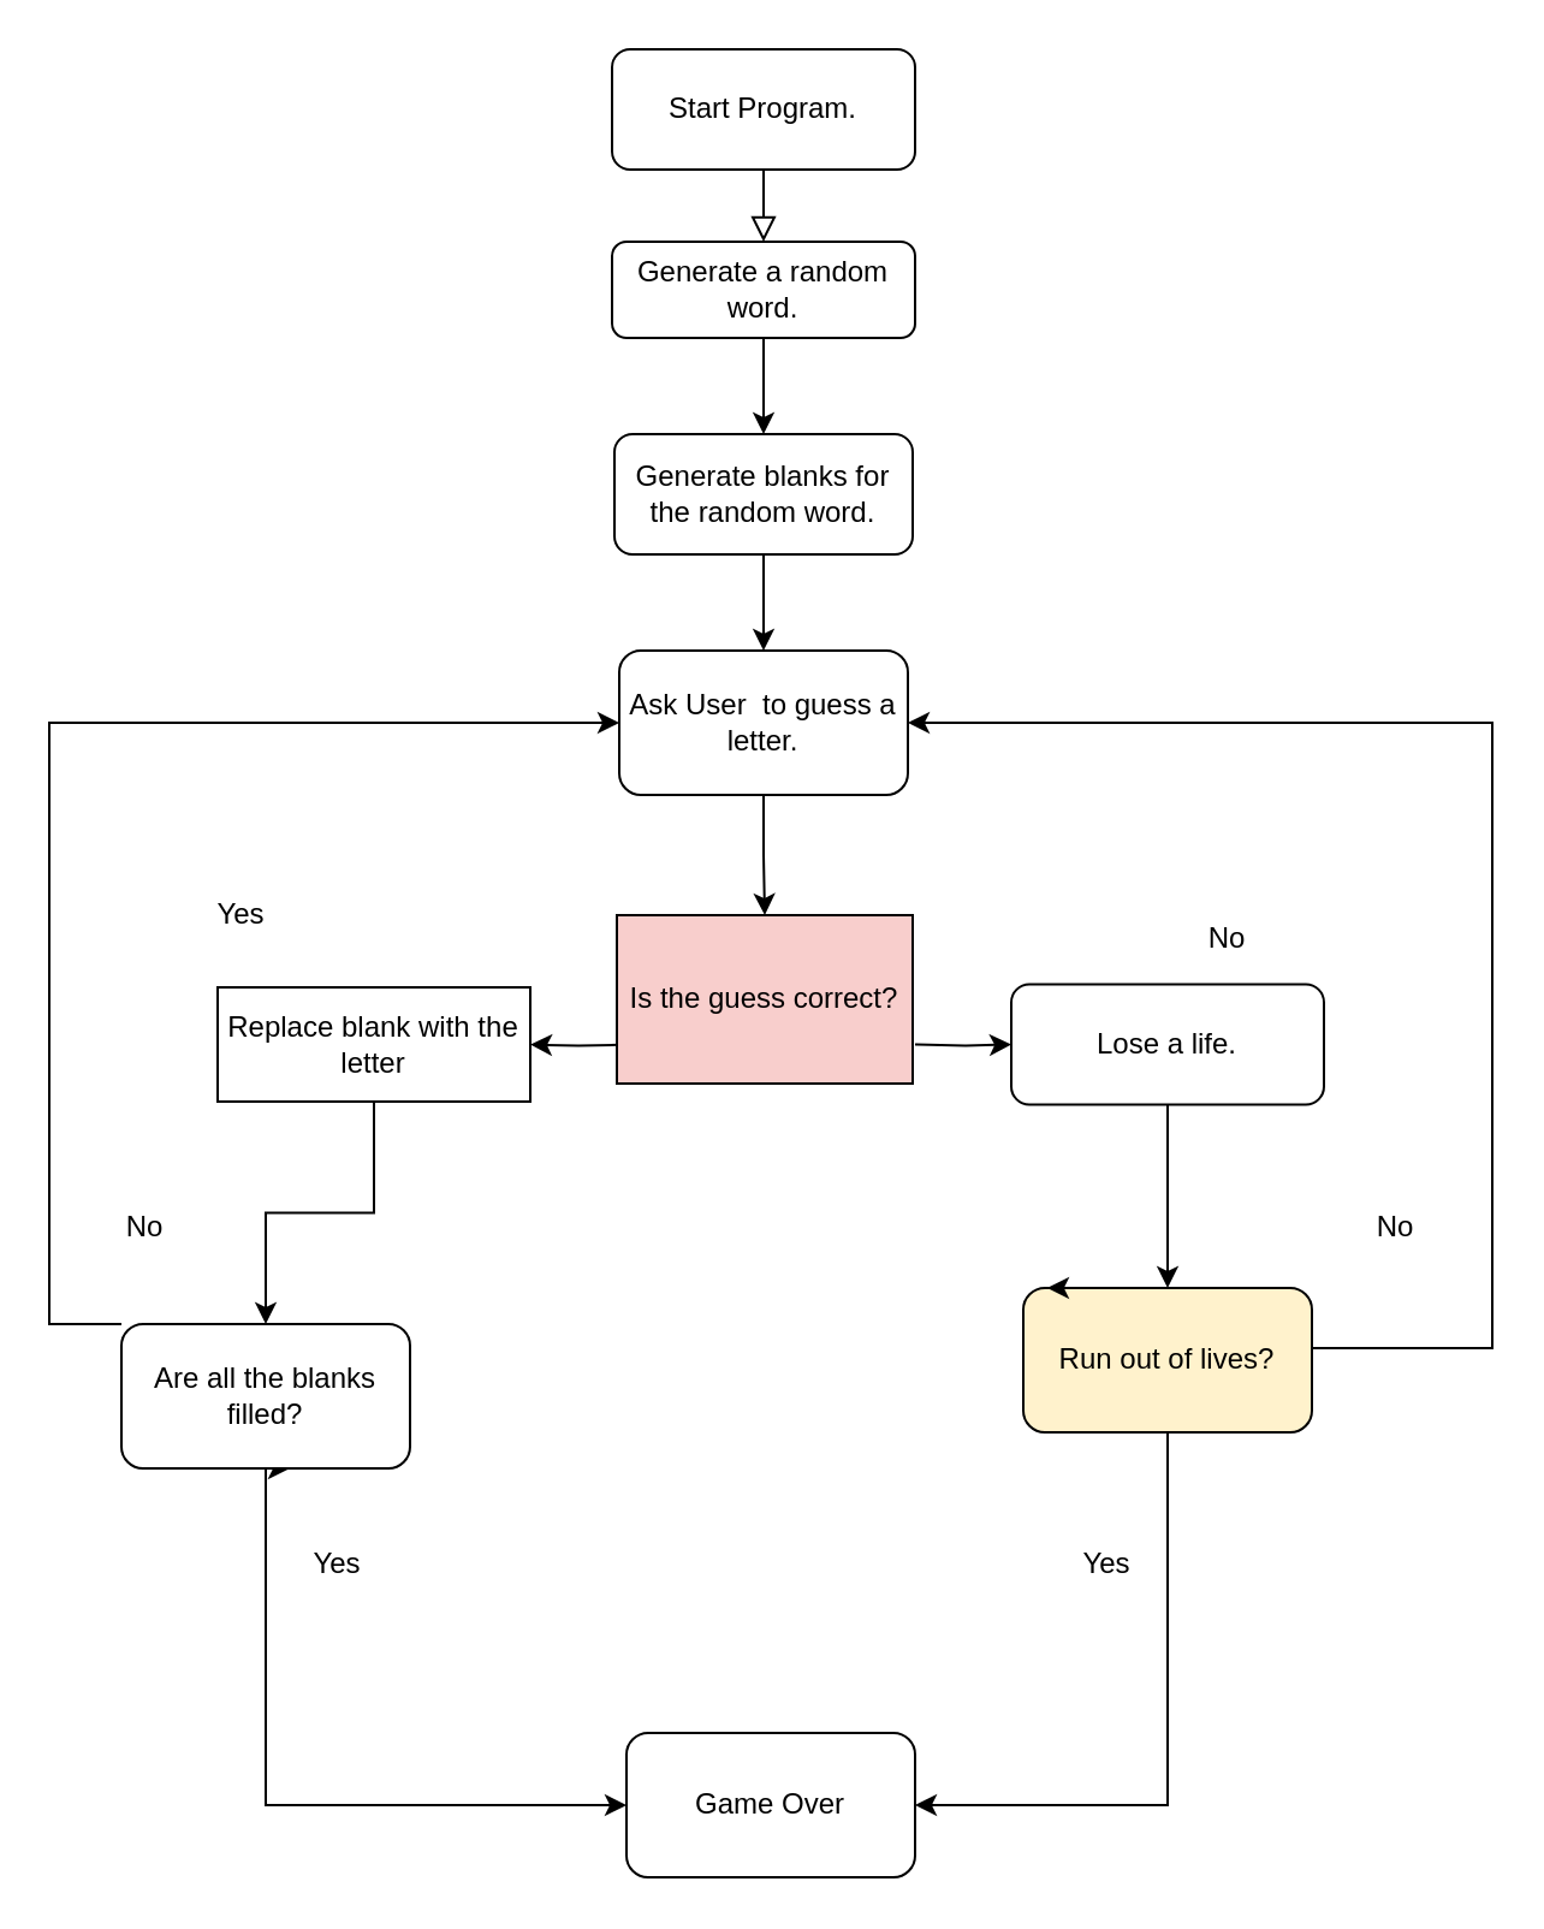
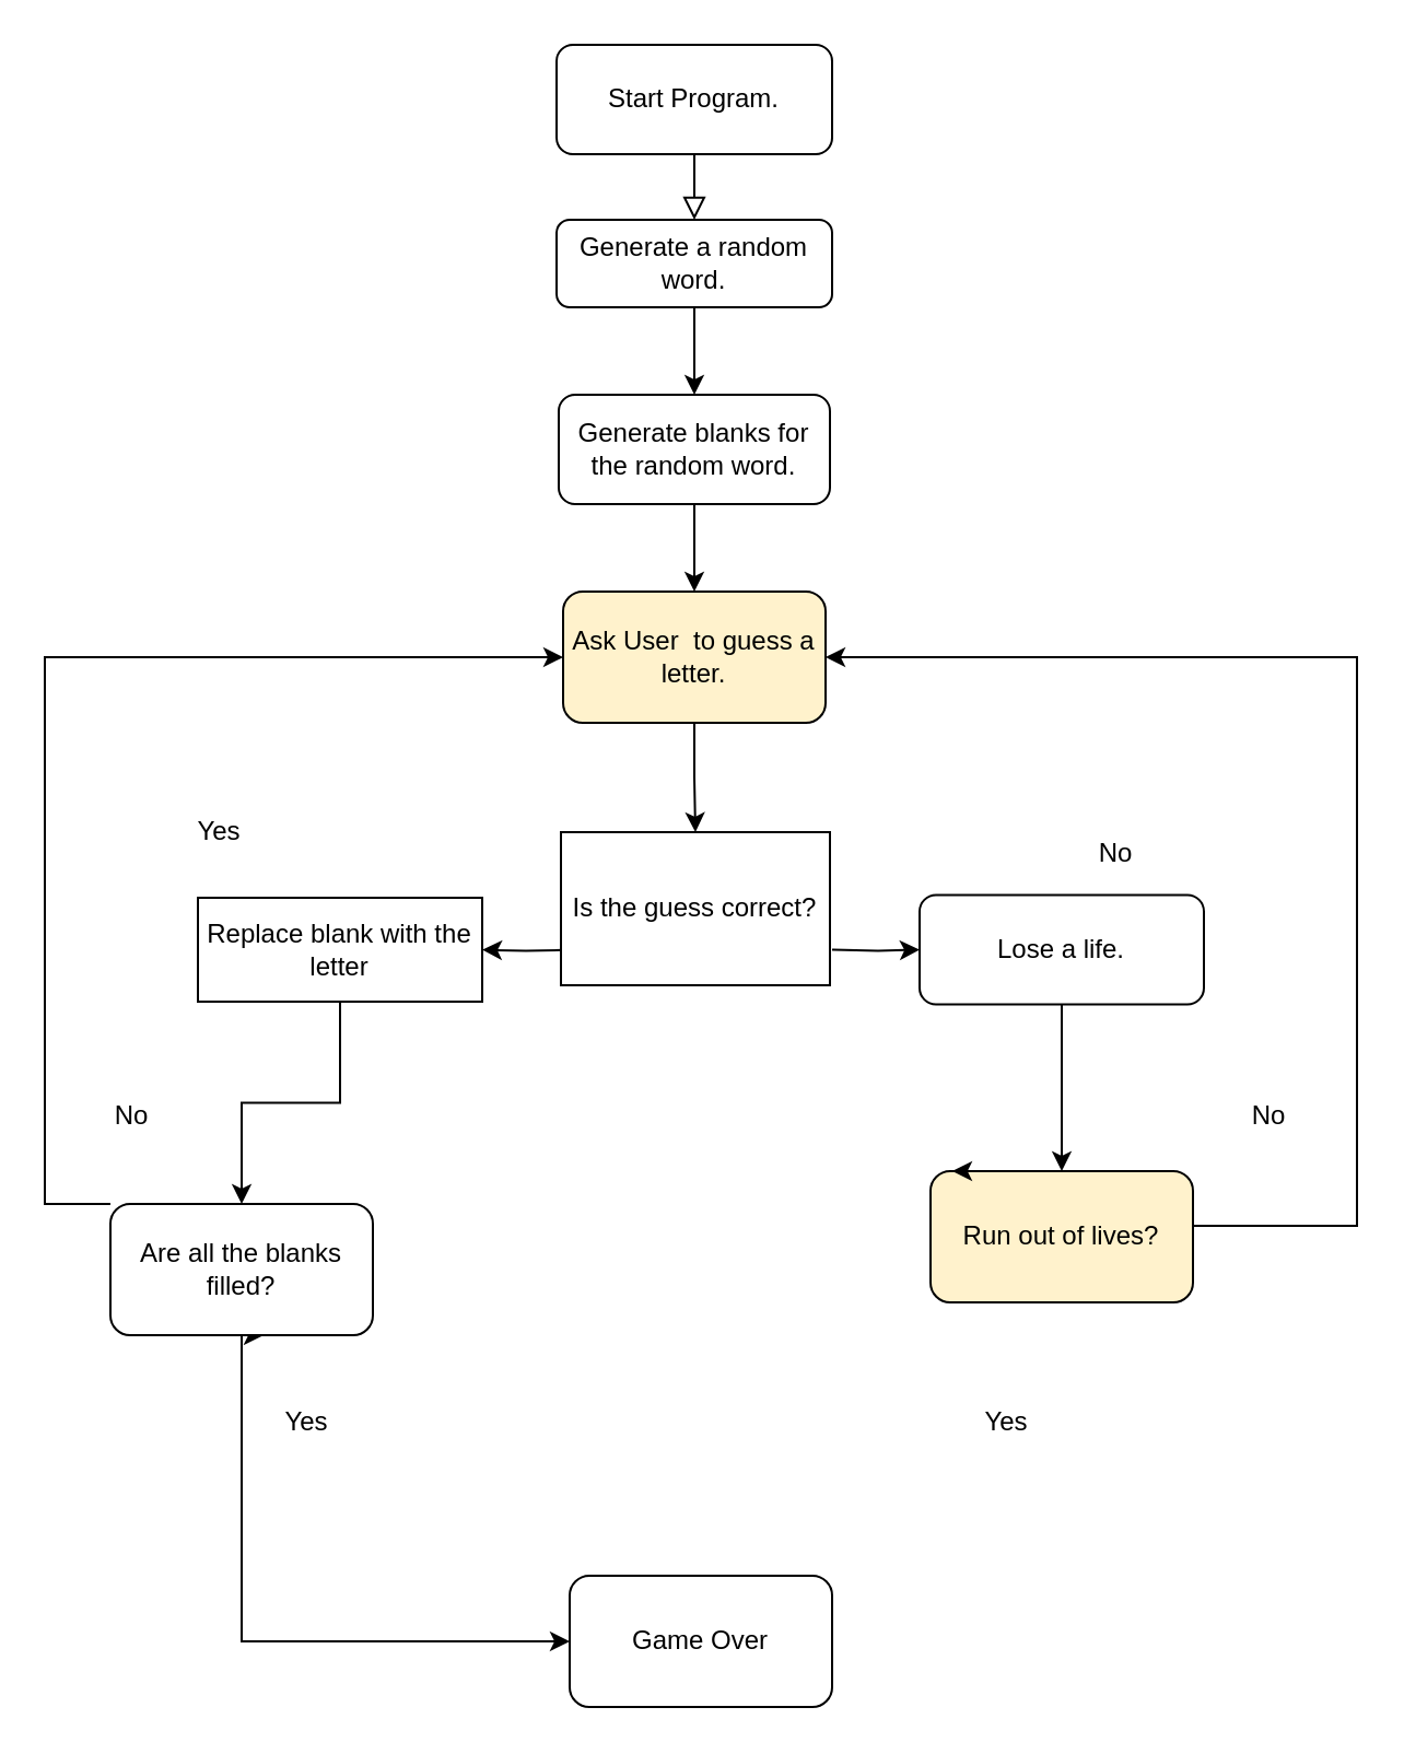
- <mxCell id="10" value="Ask User&amp;nbsp; to guess a letter. " style="rounded=1;whiteSpace=wrap;html=1;" vertex="1" parent="1"><mxGeometry x="257" y="270" width="120" height="60" as="geometry" /></mxCell>
+ <mxCell id="10" value="Ask User&amp;nbsp; to guess a letter. " style="rounded=1;whiteSpace=wrap;html=1;fillColor=#fff2cc;" vertex="1" parent="1"><mxGeometry x="257" y="270" width="120" height="60" as="geometry" /></mxCell>
- <mxCell id="27" value="Is the guess correct?" style="rounded=0;whiteSpace=wrap;html=1;fillColor=#f8cecc;" vertex="1" parent="1"><mxGeometry x="256" y="380" width="123" height="70" as="geometry" /></mxCell>
+ <mxCell id="27" value="Is the guess correct?" style="rounded=0;whiteSpace=wrap;html=1;" vertex="1" parent="1"><mxGeometry x="256" y="380" width="123" height="70" as="geometry" /></mxCell>
- <mxCell id="23" style="edgeStyle=orthogonalEdgeStyle;rounded=0;orthogonalLoop=1;jettySize=auto;html=1;exitX=0.5;exitY=1;exitDx=0;exitDy=0;entryX=1;entryY=0.5;entryDx=0;entryDy=0;" edge="1" parent="1" source="25" target="26"><mxGeometry relative="1" as="geometry" /></mxCell>
